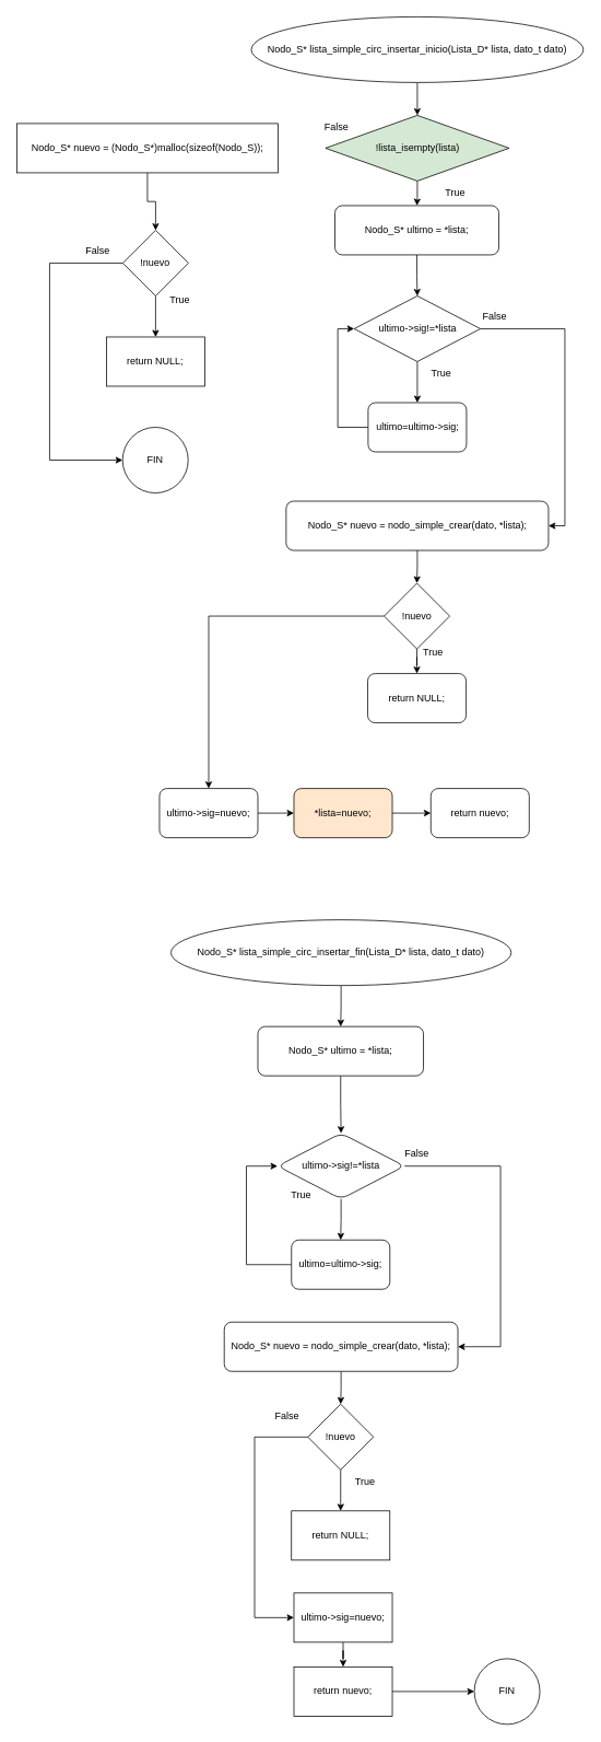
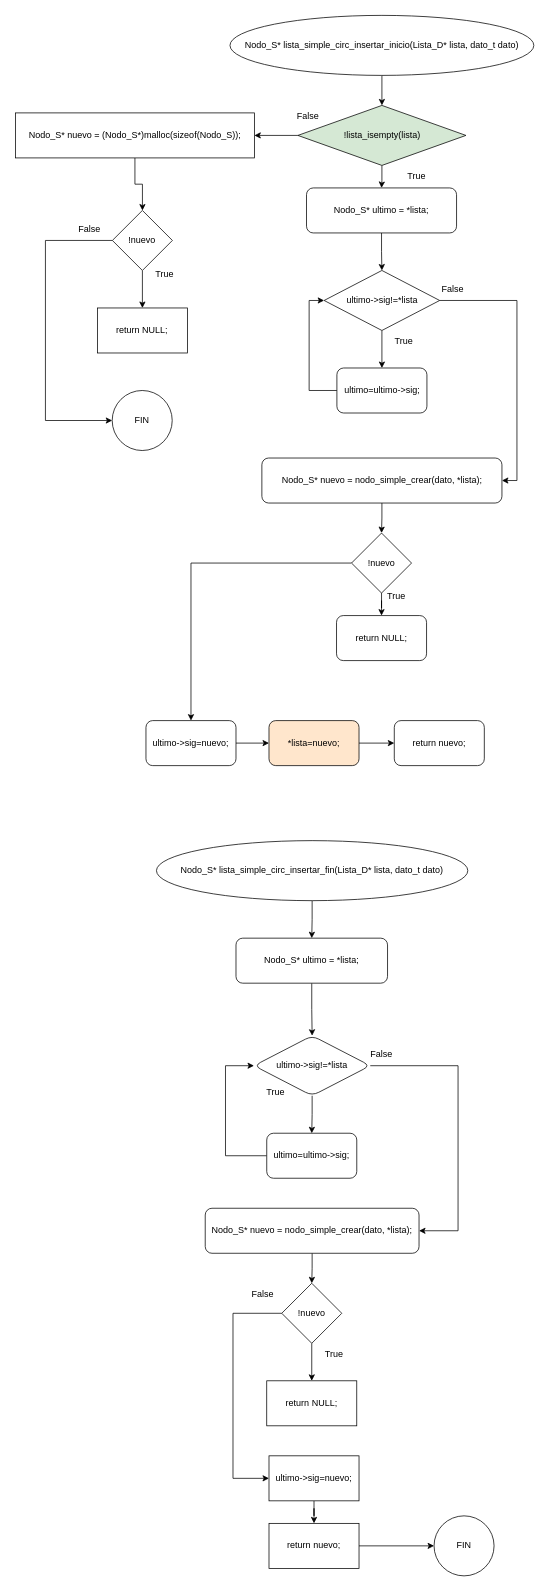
+ <mxCell id="5" value="" style="edgeStyle=orthogonalEdgeStyle;rounded=0;orthogonalLoop=1;jettySize=auto;html=1;" edge="1" parent="1" source="6" target="31"><mxGeometry relative="1" as="geometry" /></mxCell>
